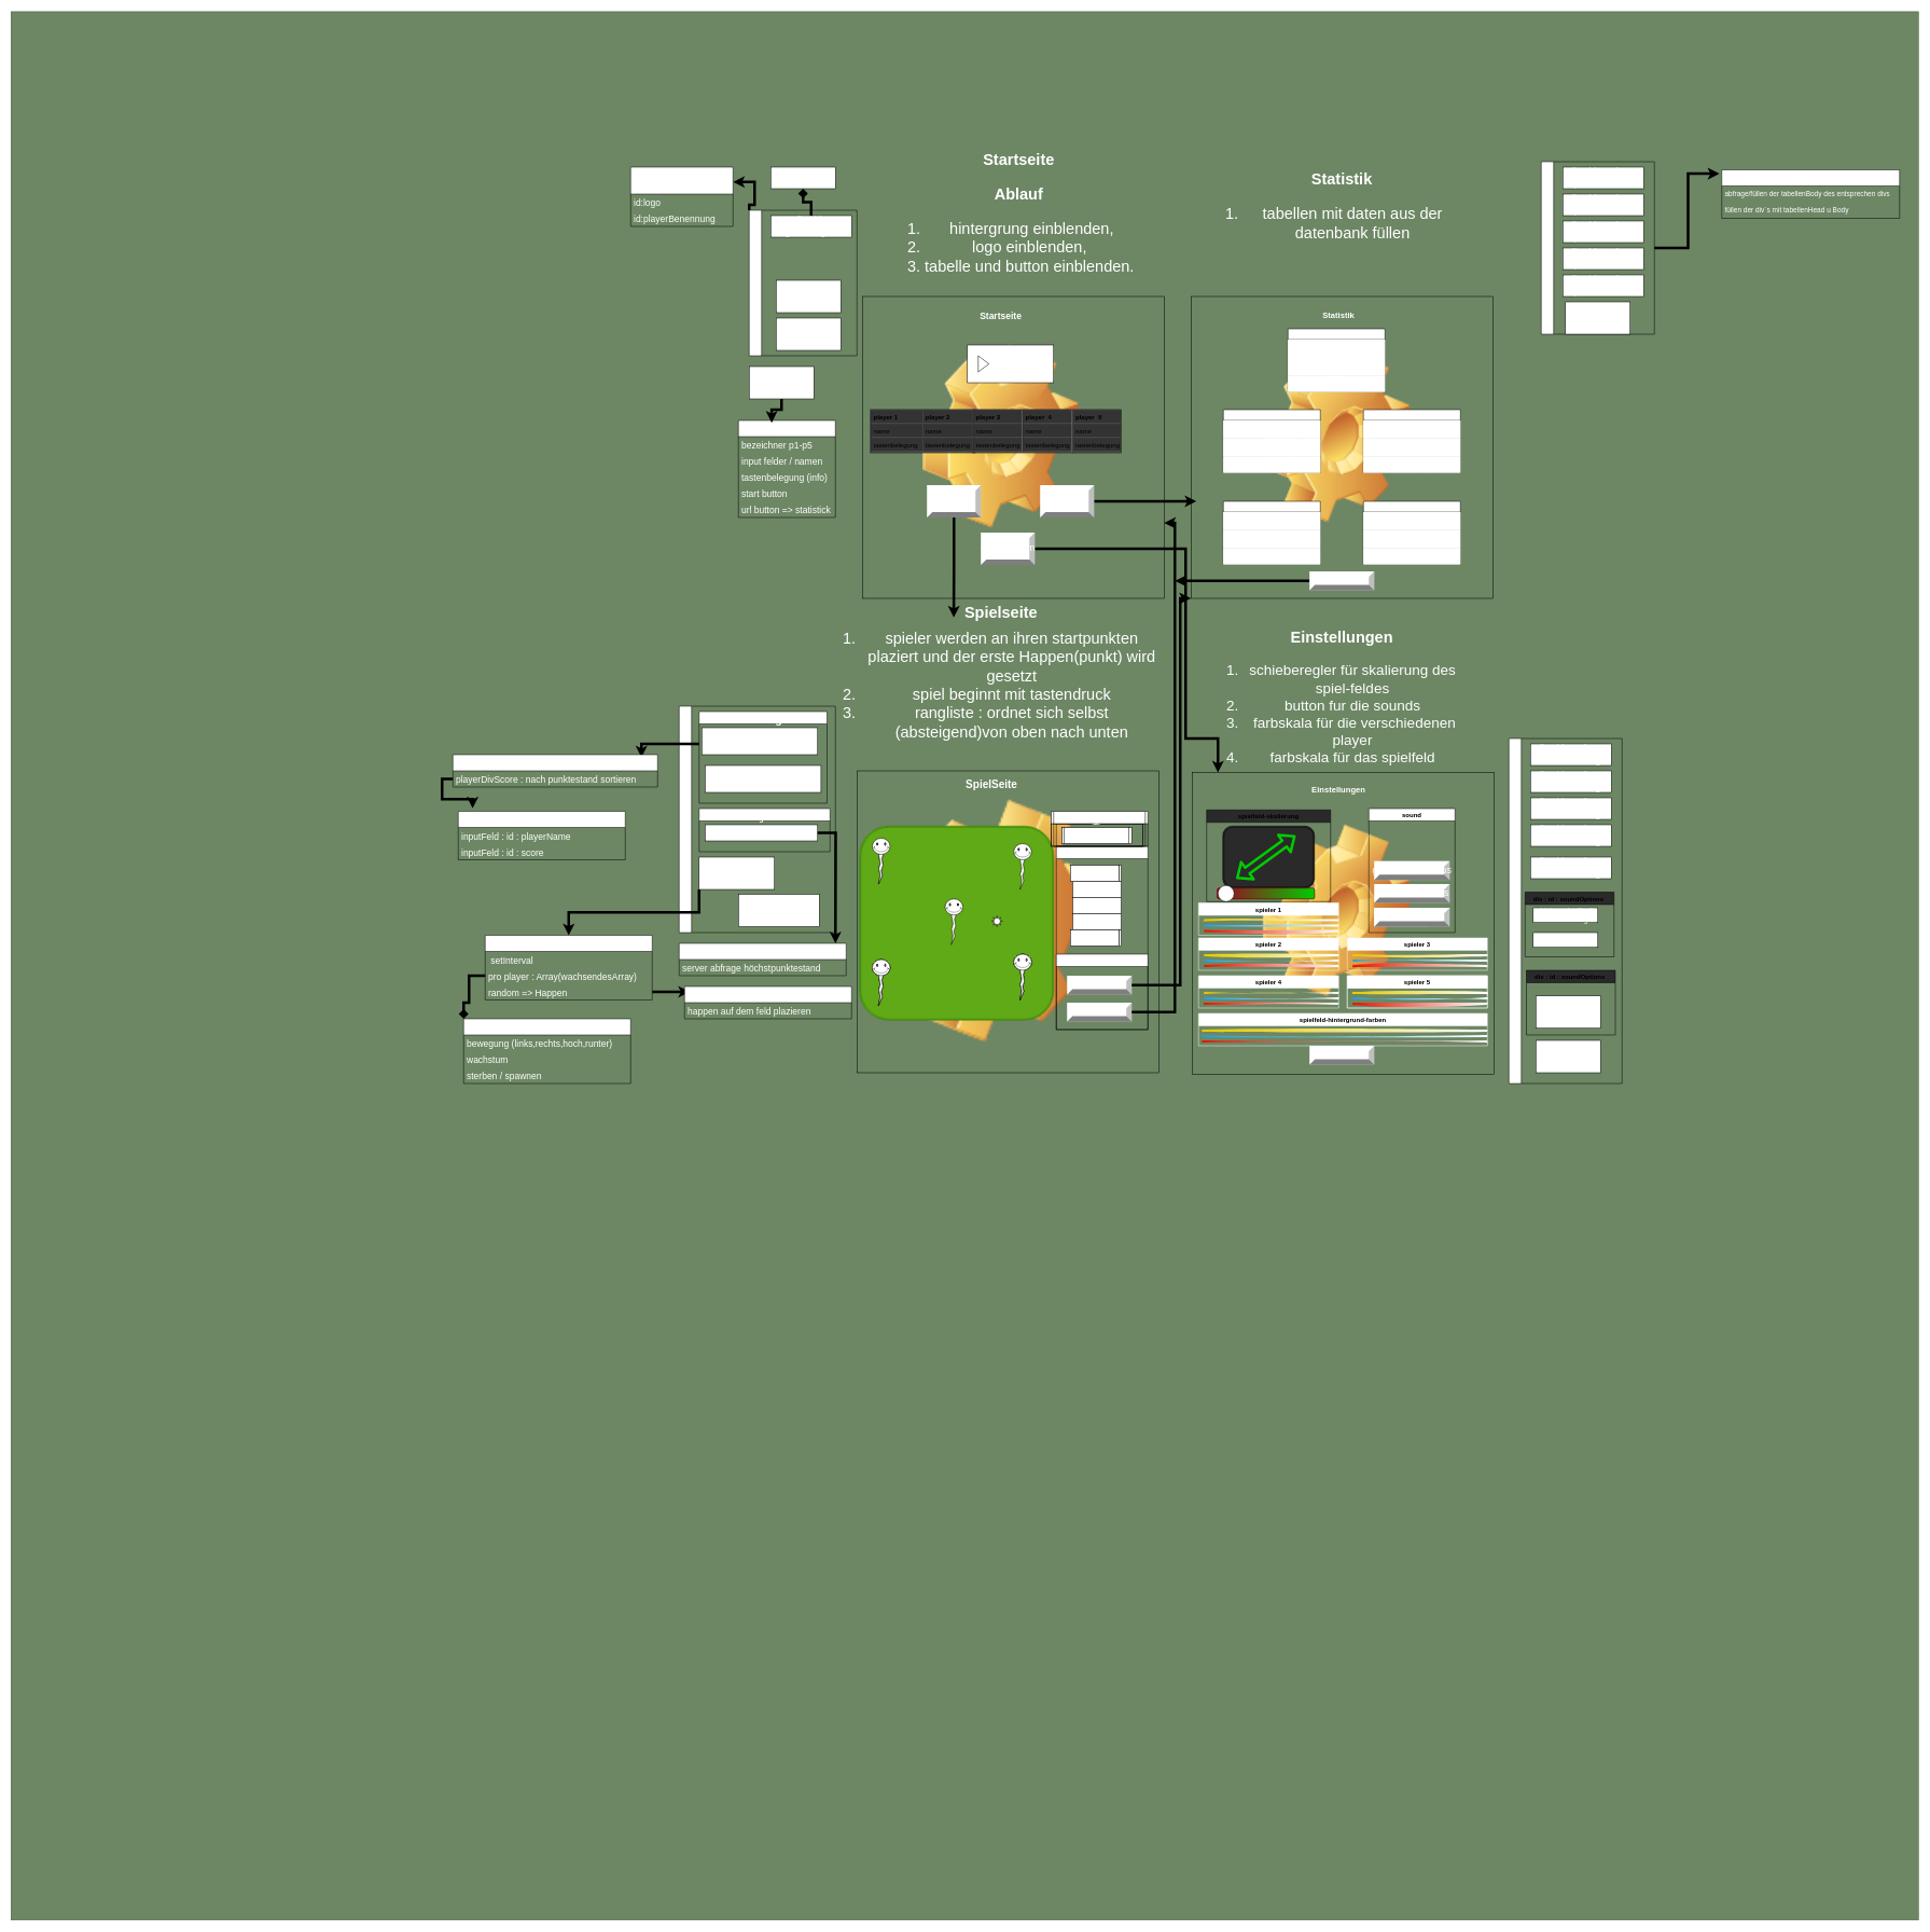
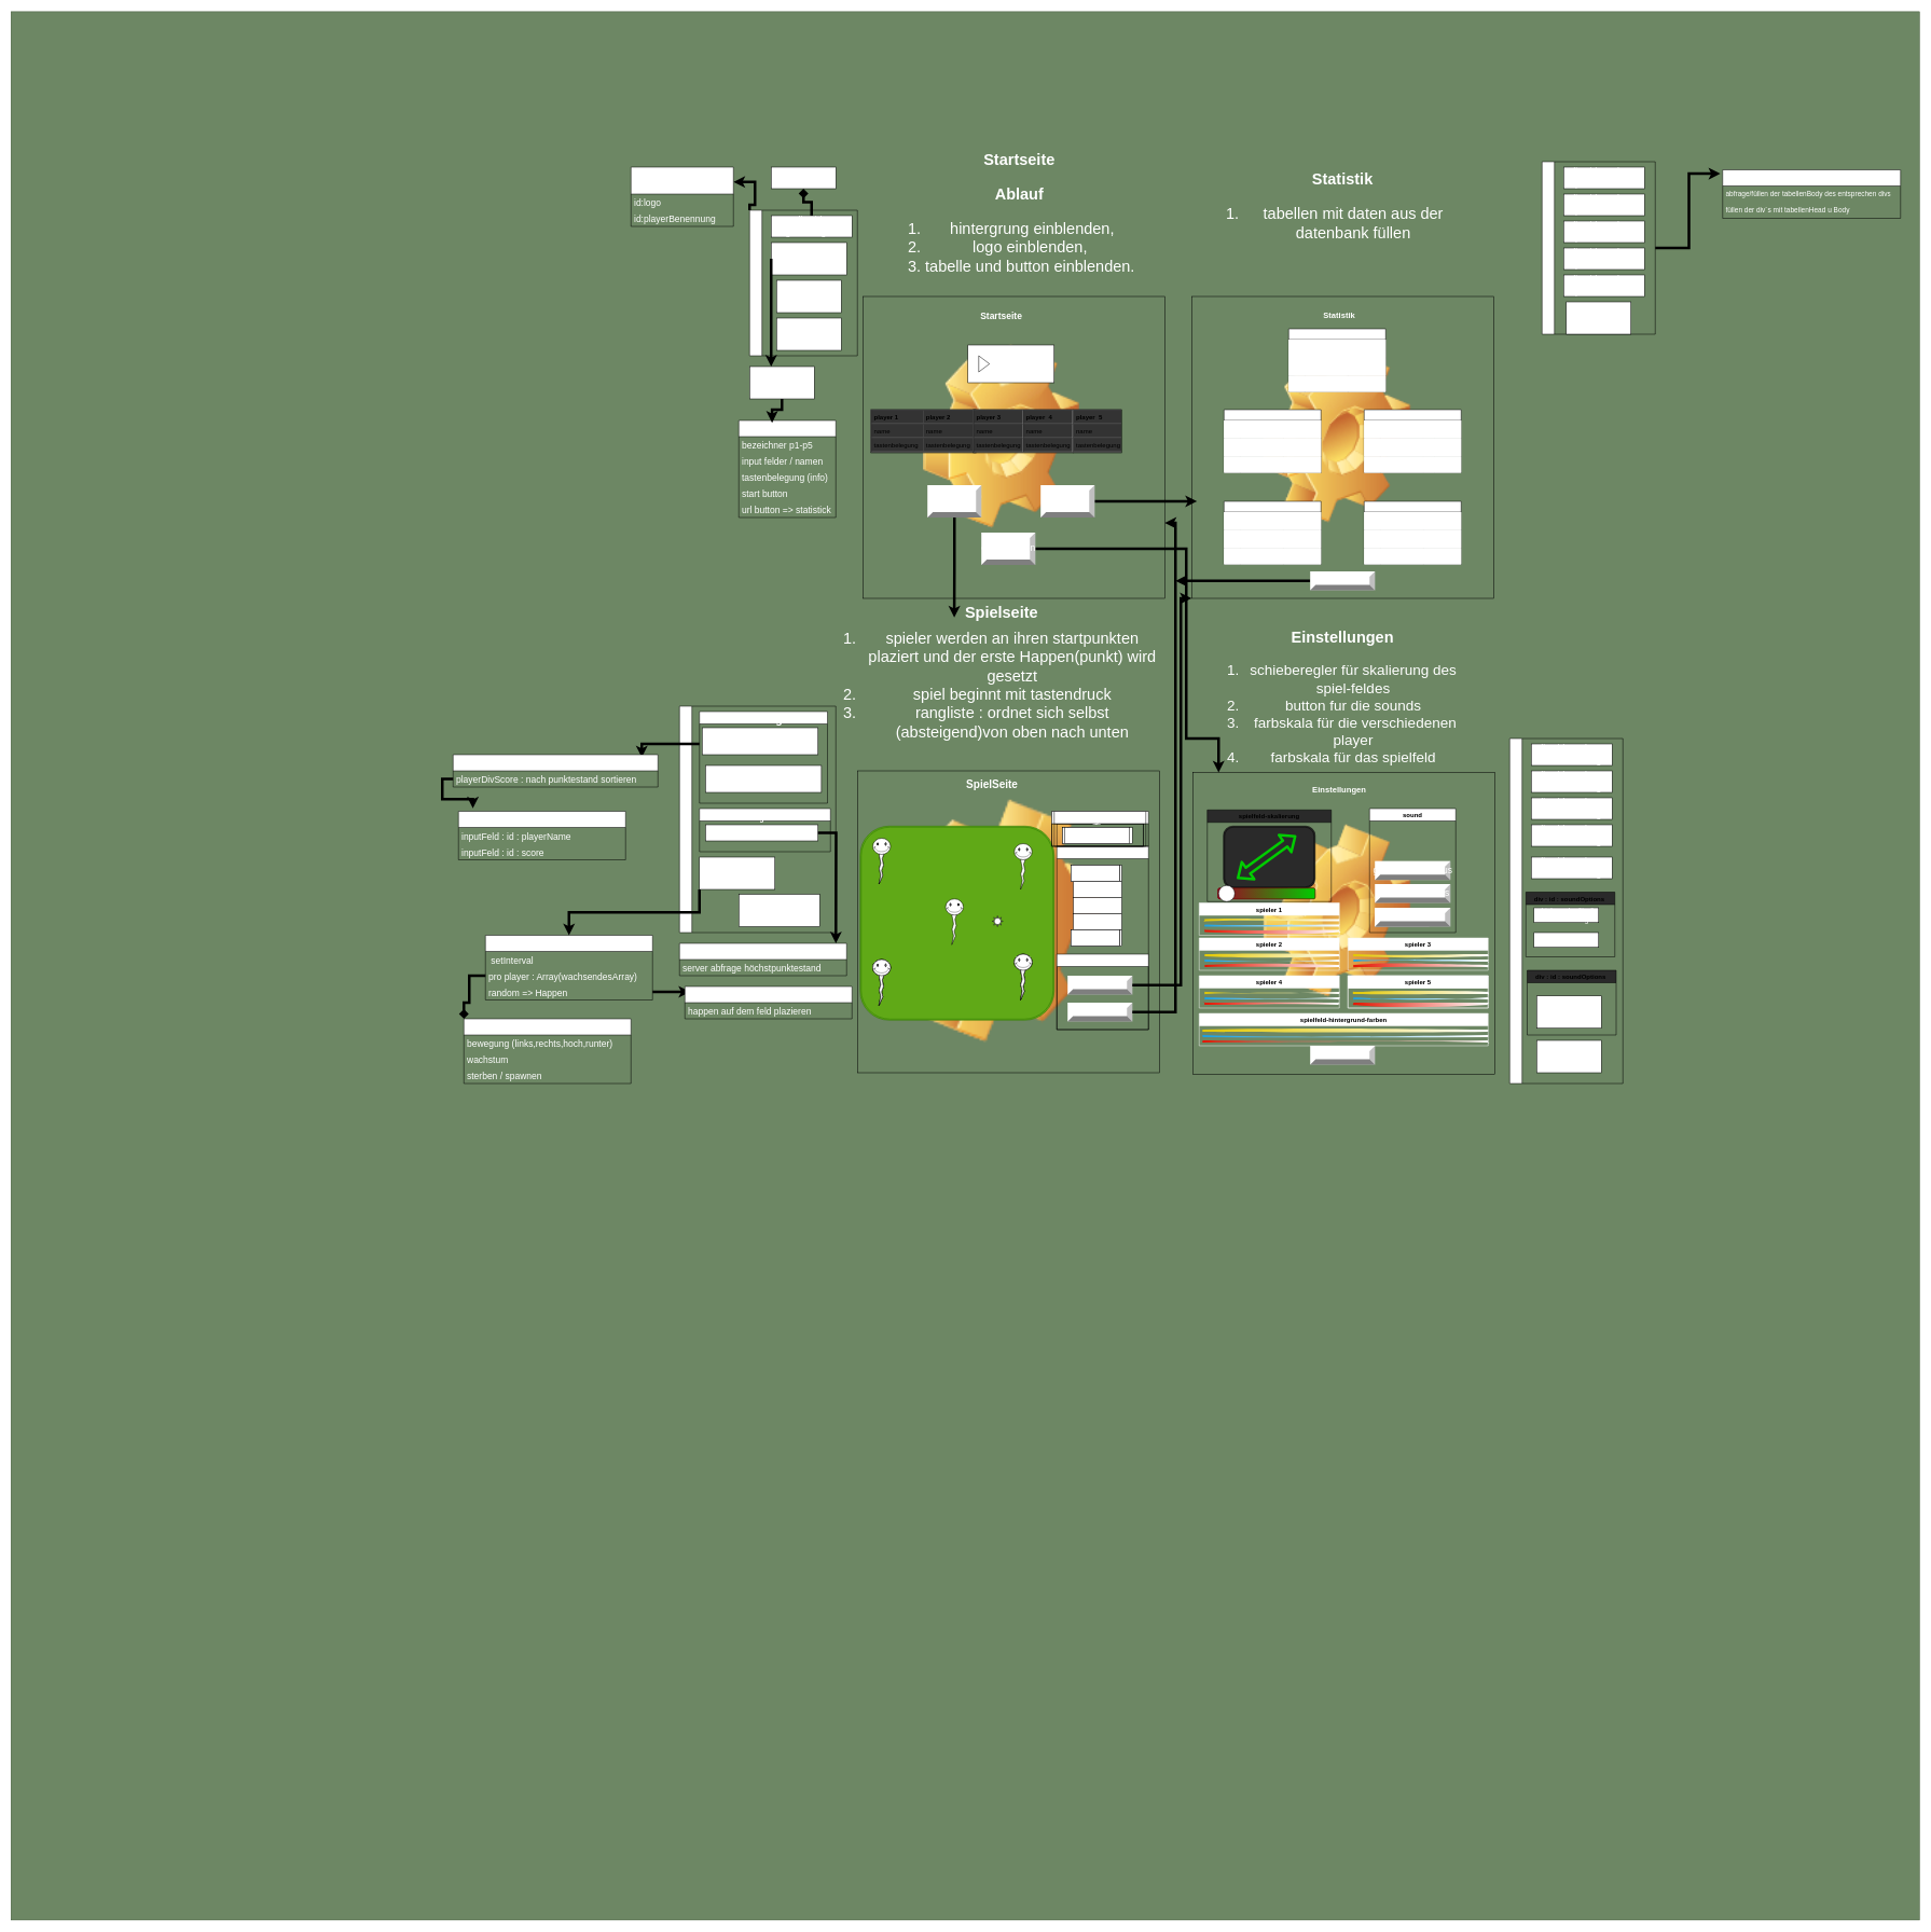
+ <mxCell id="16" value="div : id : playerBenennung" style="rounded=0;whiteSpace=wrap;html=1;fontSize=17;fontColor=#FFFFFF;labelBackgroundColor=none;" parent="14" vertex="1"><mxGeometry x="40" y="60" width="140" height="60" as="geometry" /></mxCell>
+ <mxCell id="28" style="edgeStyle=orthogonalEdgeStyle;rounded=0;orthogonalLoop=1;jettySize=auto;html=1;exitX=0;exitY=0.5;exitDx=0;exitDy=0;fontSize=17;strokeWidth=5;fontColor=#FFFFFF;labelBackgroundColor=none;" parent="1" source="16" target="42" edge="1"><mxGeometry relative="1" as="geometry"><mxPoint x="1330" y="499" as="targetPoint" /><Array as="points"><mxPoint x="1430" y="599" /><mxPoint x="1430" y="599" /></Array></mxGeometry></mxCell>
